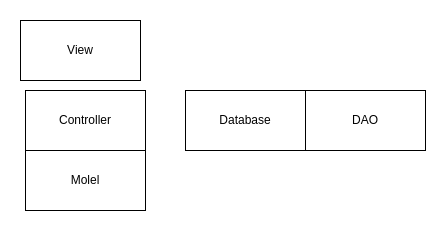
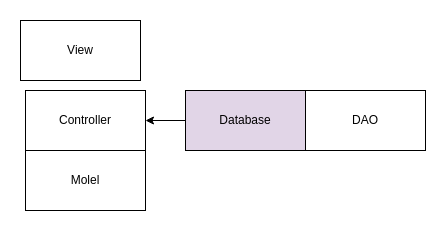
+ <mxCell id="6" value="" style="endArrow=classic;html=1;rounded=0;exitX=0;exitY=0.5;exitDx=0;exitDy=0;entryX=1;entryY=0.5;entryDx=0;entryDy=0;" edge="1" parent="1" source="5" target="3"><mxGeometry width="50" height="50" relative="1" as="geometry"><mxPoint x="155" y="200" as="sourcePoint" /><mxPoint x="205" y="150" as="targetPoint" /></mxGeometry></mxCell>
- <mxCell id="5" value="Database" style="rounded=0;whiteSpace=wrap;html=1;" vertex="1" parent="1"><mxGeometry x="185" y="90" width="120" height="60" as="geometry" /></mxCell>
+ <mxCell id="5" value="Database" style="rounded=0;whiteSpace=wrap;html=1;fillColor=#e1d5e7;" vertex="1" parent="1"><mxGeometry x="185" y="90" width="120" height="60" as="geometry" /></mxCell>
